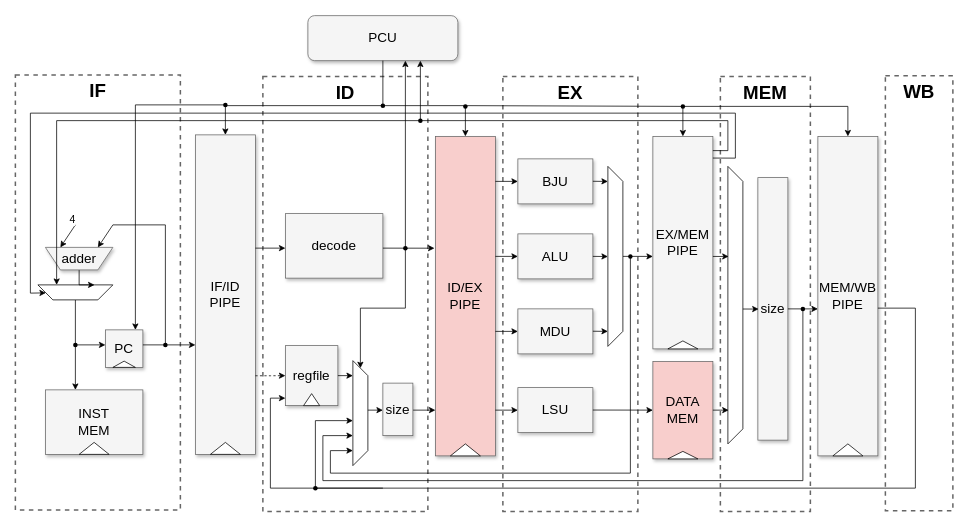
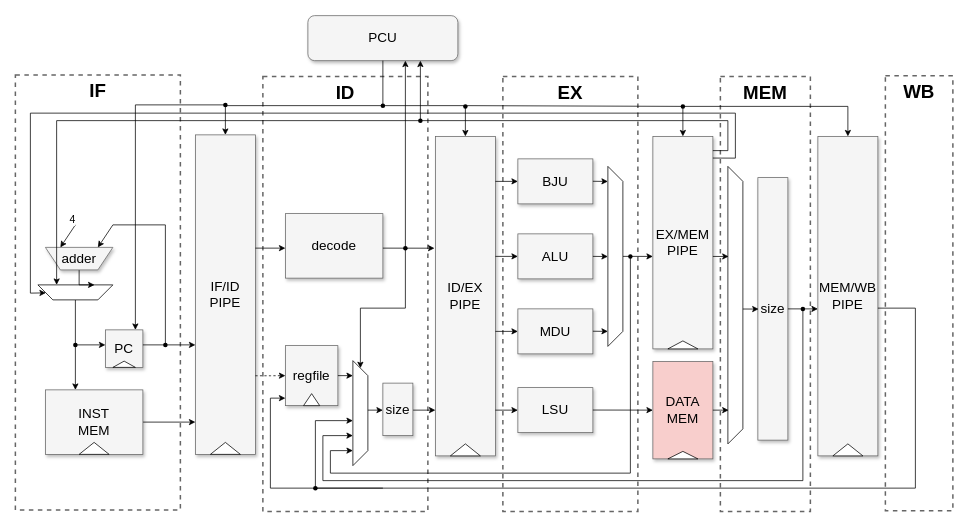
- <mxCell id="14" value="ID/EX&lt;br&gt;PIPE" style="whiteSpace=wrap;html=1;shadow=1;fontSize=18;fillColor=#f8cecc;strokeColor=#666666;" parent="13" vertex="1"><mxGeometry width="80" height="426" as="geometry" /></mxCell>
+ <mxCell id="14" value="ID/EX&lt;br&gt;PIPE" style="whiteSpace=wrap;html=1;shadow=1;fontSize=18;fillColor=#f5f5f5;strokeColor=#666666;" parent="13" vertex="1"><mxGeometry width="80" height="426" as="geometry" /></mxCell>
+ <mxCell id="19" style="edgeStyle=orthogonalEdgeStyle;rounded=0;orthogonalLoop=1;jettySize=auto;html=1;entryX=0;entryY=0.899;entryDx=0;entryDy=0;entryPerimeter=0;" parent="1" source="20" target="17" edge="1"><mxGeometry relative="1" as="geometry" /></mxCell>
